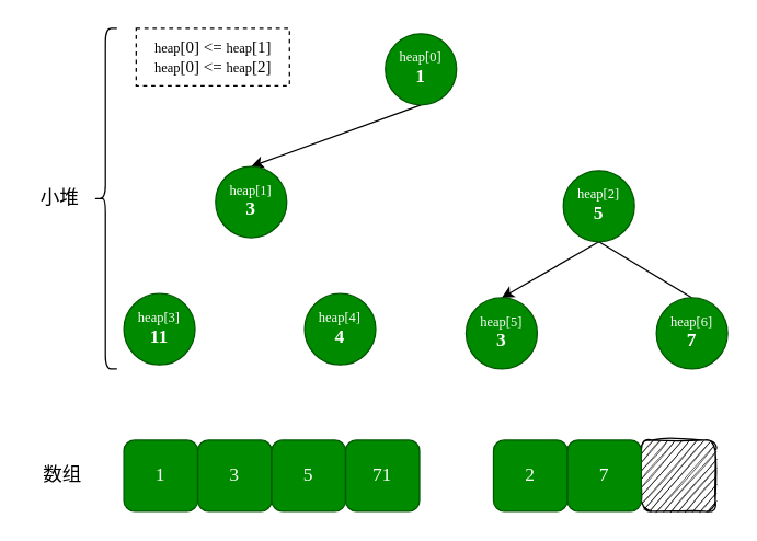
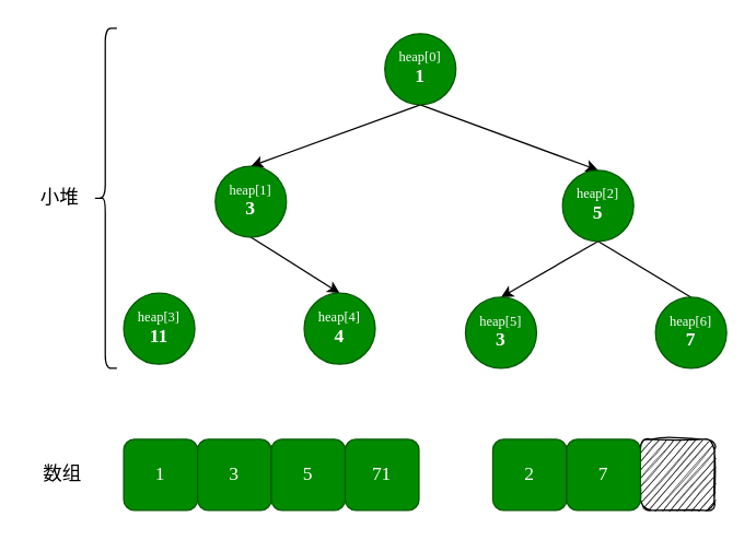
- <mxCell id="24" value="&lt;span style=&quot;font-family: &amp;quot;Comic Sans MS&amp;quot;; font-size: 10px;&quot;&gt;heap&lt;/span&gt;&lt;font face=&quot;Comic Sans MS&quot;&gt;[0] &amp;lt;=&amp;nbsp;&lt;/font&gt;&lt;span style=&quot;font-family: &amp;quot;Comic Sans MS&amp;quot;; font-size: 10px;&quot;&gt;heap&lt;/span&gt;&lt;font face=&quot;Comic Sans MS&quot;&gt;[1]&lt;br&gt;&lt;/font&gt;&lt;span style=&quot;font-family: &amp;quot;Comic Sans MS&amp;quot;; font-size: 10px;&quot;&gt;heap&lt;/span&gt;&lt;font face=&quot;Comic Sans MS&quot;&gt;[0] &amp;lt;=&amp;nbsp;&lt;/font&gt;&lt;span style=&quot;font-family: &amp;quot;Comic Sans MS&amp;quot;; font-size: 10px;&quot;&gt;heap&lt;/span&gt;&lt;font face=&quot;Comic Sans MS&quot;&gt;[2]&lt;/font&gt;" style="text;html=1;align=center;verticalAlign=middle;resizable=0;points=[];autosize=1;strokeColor=default;fillColor=none;dashed=1;" vertex="1" parent="1"><mxGeometry x="99" y="20" width="112" height="42" as="geometry" /></mxCell>
+ <mxCell id="4" style="edgeStyle=none;rounded=0;orthogonalLoop=1;jettySize=auto;html=1;exitX=0.5;exitY=1;exitDx=0;exitDy=0;entryX=0.5;entryY=0;entryDx=0;entryDy=0;fontFamily=Comic Sans MS;fontSize=14;endArrow=classic;endFill=1;strokeColor=#000000;strokeWidth=1;" edge="1" parent="1" source="5" target="10"><mxGeometry relative="1" as="geometry" /></mxCell>
+ <mxCell id="6" style="edgeStyle=none;rounded=0;orthogonalLoop=1;jettySize=auto;html=1;exitX=0.5;exitY=1;exitDx=0;exitDy=0;entryX=0.5;entryY=0;entryDx=0;entryDy=0;fontFamily=Comic Sans MS;fontSize=14;endArrow=classic;endFill=1;strokeColor=#000000;strokeWidth=1;" edge="1" parent="1" source="7" target="12"><mxGeometry relative="1" as="geometry" /></mxCell>
